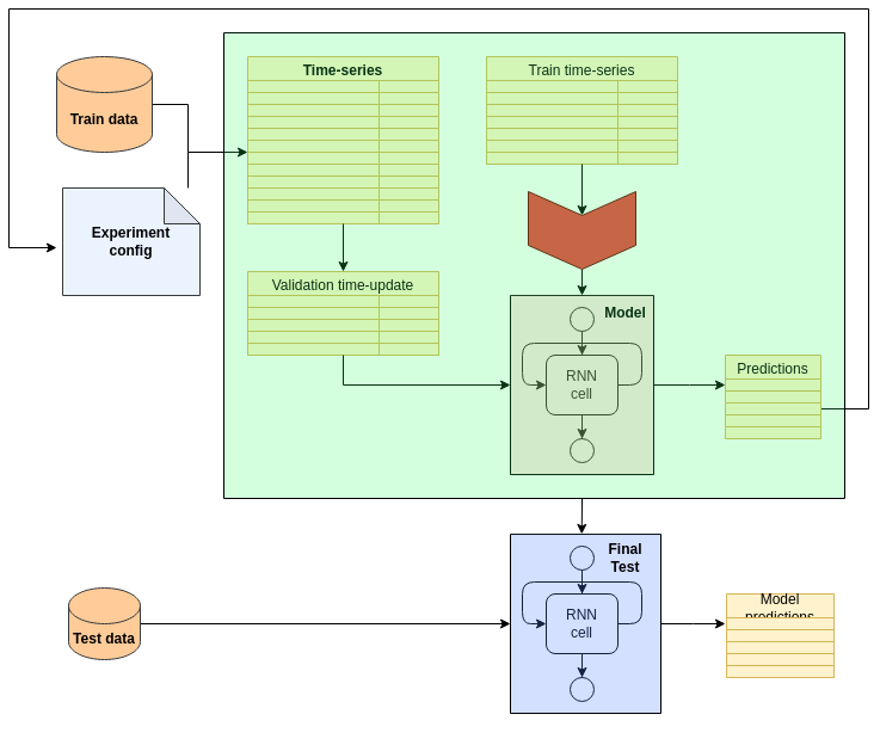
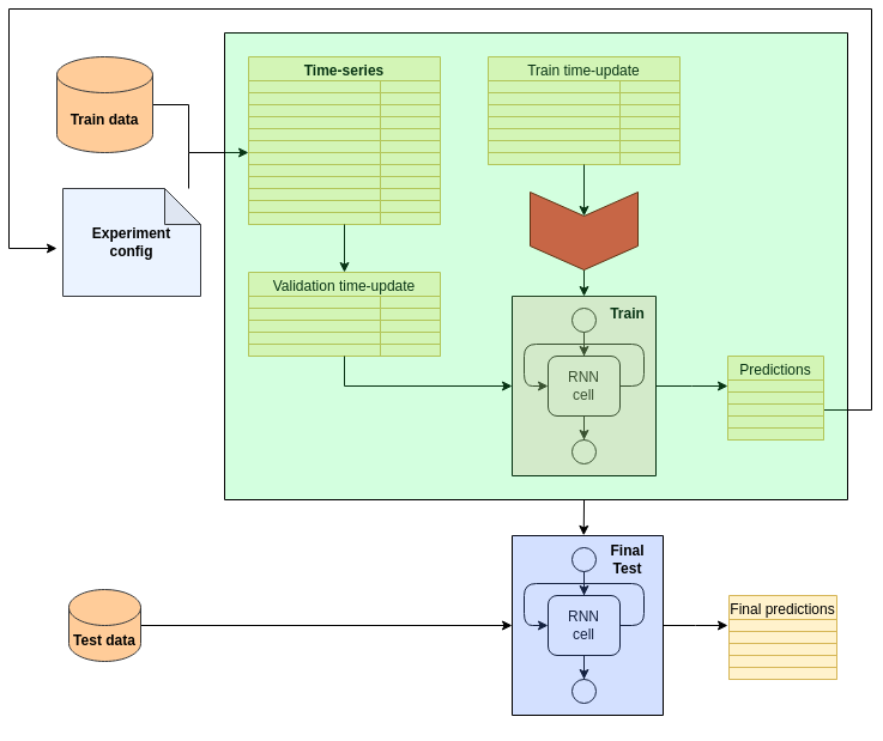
- <mxCell id="46" value="Train time-series" style="swimlane;whiteSpace=wrap;html=1;movable=1;resizable=1;rotatable=1;deletable=1;editable=1;locked=0;connectable=1;fontStyle=0;fillColor=#fff2cc;strokeColor=#d6b656;" vertex="1" parent="1"><mxGeometry x="380" y="40" width="160" height="90" as="geometry" /></mxCell>
+ <mxCell id="46" value="Train time-update" style="swimlane;whiteSpace=wrap;html=1;movable=1;resizable=1;rotatable=1;deletable=1;editable=1;locked=0;connectable=1;fontStyle=0;fillColor=#fff2cc;strokeColor=#d6b656;" vertex="1" parent="1"><mxGeometry x="380" y="40" width="160" height="90" as="geometry" /></mxCell>
- <mxCell id="98" value="Model" style="text;html=1;align=center;verticalAlign=middle;resizable=0;points=[];autosize=1;strokeColor=none;fillColor=none;fontStyle=1" vertex="1" parent="1"><mxGeometry x="466" y="240" width="60" height="30" as="geometry" /></mxCell>
+ <mxCell id="98" value="Train" style="text;html=1;align=center;verticalAlign=middle;resizable=0;points=[];autosize=1;strokeColor=none;fillColor=none;fontStyle=1" vertex="1" parent="1"><mxGeometry x="466" y="240" width="60" height="30" as="geometry" /></mxCell>
- <mxCell id="124" value="Model predictions" style="swimlane;whiteSpace=wrap;html=1;movable=1;resizable=1;rotatable=1;deletable=1;editable=1;locked=0;connectable=1;fontStyle=0;fillColor=#fff2cc;strokeColor=#d6b656;" vertex="1" parent="1"><mxGeometry x="581" y="490" width="90" height="70" as="geometry" /></mxCell>
+ <mxCell id="124" value="Final predictions" style="swimlane;whiteSpace=wrap;html=1;movable=1;resizable=1;rotatable=1;deletable=1;editable=1;locked=0;connectable=1;fontStyle=0;fillColor=#fff2cc;strokeColor=#d6b656;" vertex="1" parent="1"><mxGeometry x="581" y="490" width="90" height="70" as="geometry" /></mxCell>
